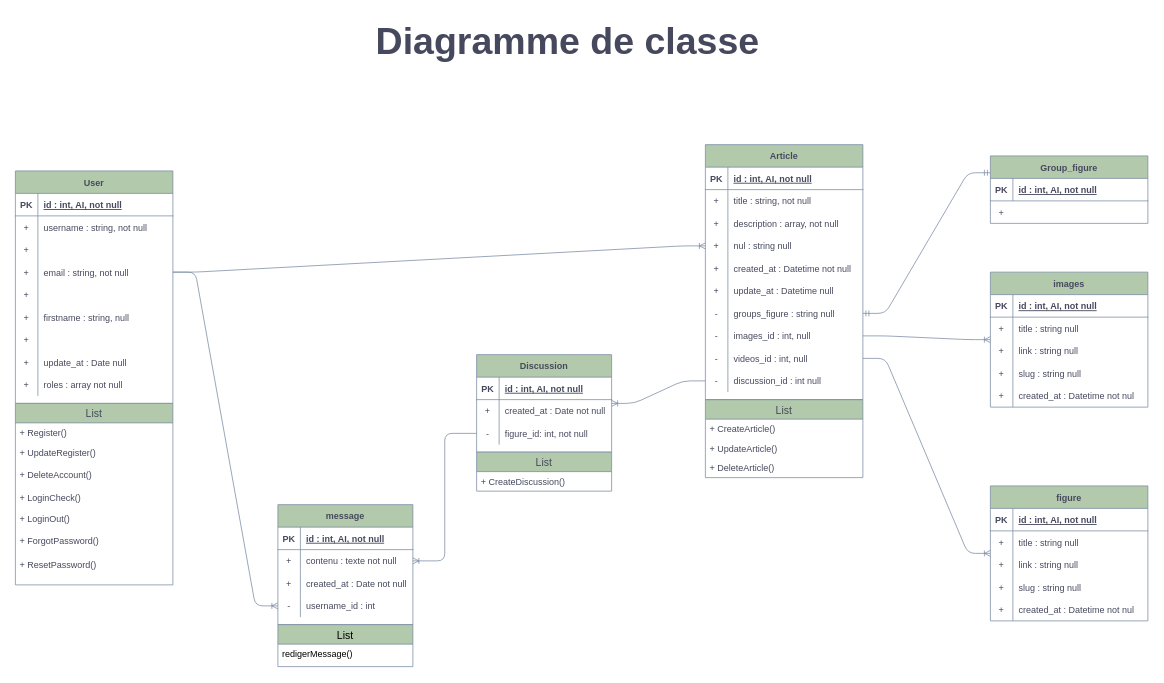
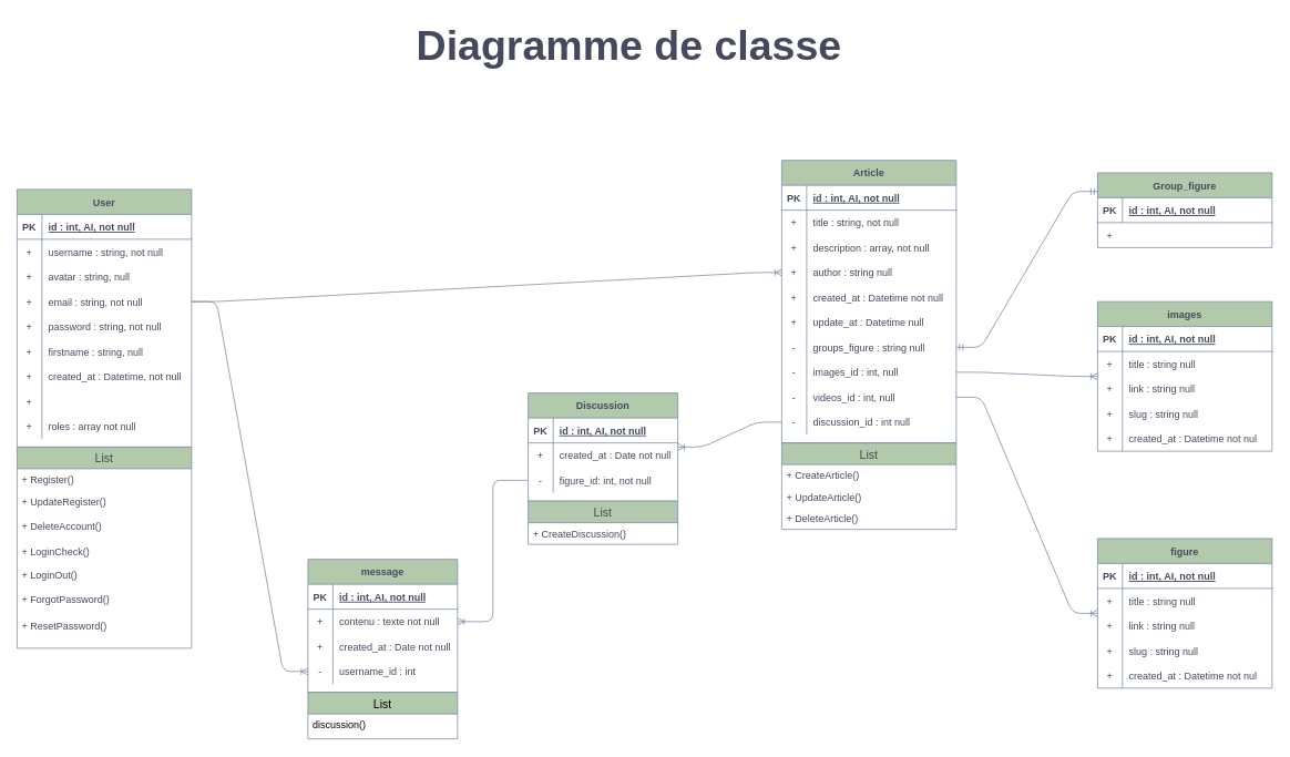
- <mxCell id="126" value="nul : string null" style="shape=partialRectangle;connectable=0;fillColor=none;top=0;left=0;bottom=0;right=0;align=left;spacingLeft=6;overflow=hidden;strokeColor=#788AA3;fontColor=#46495D;" vertex="1" parent="124"><mxGeometry x="30" width="180" height="30" as="geometry" /></mxCell>
+ <mxCell id="126" value="author : string null" style="shape=partialRectangle;connectable=0;fillColor=none;top=0;left=0;bottom=0;right=0;align=left;spacingLeft=6;overflow=hidden;strokeColor=#788AA3;fontColor=#46495D;" vertex="1" parent="124"><mxGeometry x="30" width="180" height="30" as="geometry" /></mxCell>
+ <mxCell id="11" value="avatar : string, null" style="shape=partialRectangle;connectable=0;fillColor=none;top=0;left=0;bottom=0;right=0;align=left;spacingLeft=6;overflow=hidden;strokeColor=#788AA3;fontColor=#46495D;" parent="9" vertex="1"><mxGeometry x="30" width="180" height="30" as="geometry" /></mxCell>
+ <mxCell id="17" value="password : string, not null" style="shape=partialRectangle;connectable=0;fillColor=none;top=0;left=0;bottom=0;right=0;align=left;spacingLeft=6;overflow=hidden;strokeColor=#788AA3;fontColor=#46495D;" parent="15" vertex="1"><mxGeometry x="30" width="180" height="30" as="geometry" /></mxCell>
+ <mxCell id="23" value="created_at : Datetime, not null" style="shape=partialRectangle;connectable=0;fillColor=none;top=0;left=0;bottom=0;right=0;align=left;spacingLeft=6;overflow=hidden;strokeColor=#788AA3;fontColor=#46495D;" parent="21" vertex="1"><mxGeometry x="30" width="180" height="30" as="geometry" /></mxCell>
- <mxCell id="26" value="update_at : Date null" style="shape=partialRectangle;connectable=0;fillColor=none;top=0;left=0;bottom=0;right=0;align=left;spacingLeft=6;overflow=hidden;strokeColor=#788AA3;fontColor=#46495D;" parent="24" vertex="1"><mxGeometry x="30" width="180" height="30" as="geometry" /></mxCell>
- <mxCell id="113" value="redigerMessage()" style="text;strokeColor=none;fillColor=none;spacingLeft=4;spacingRight=4;overflow=hidden;rotatable=0;points=[[0,0.5],[1,0.5]];portConstraint=eastwest;fontSize=12;" vertex="1" parent="112"><mxGeometry y="26" width="180" height="30" as="geometry" /></mxCell>
+ <mxCell id="113" value="discussion()" style="text;strokeColor=none;fillColor=none;spacingLeft=4;spacingRight=4;overflow=hidden;rotatable=0;points=[[0,0.5],[1,0.5]];portConstraint=eastwest;fontSize=12;" vertex="1" parent="112"><mxGeometry y="26" width="180" height="30" as="geometry" /></mxCell>
